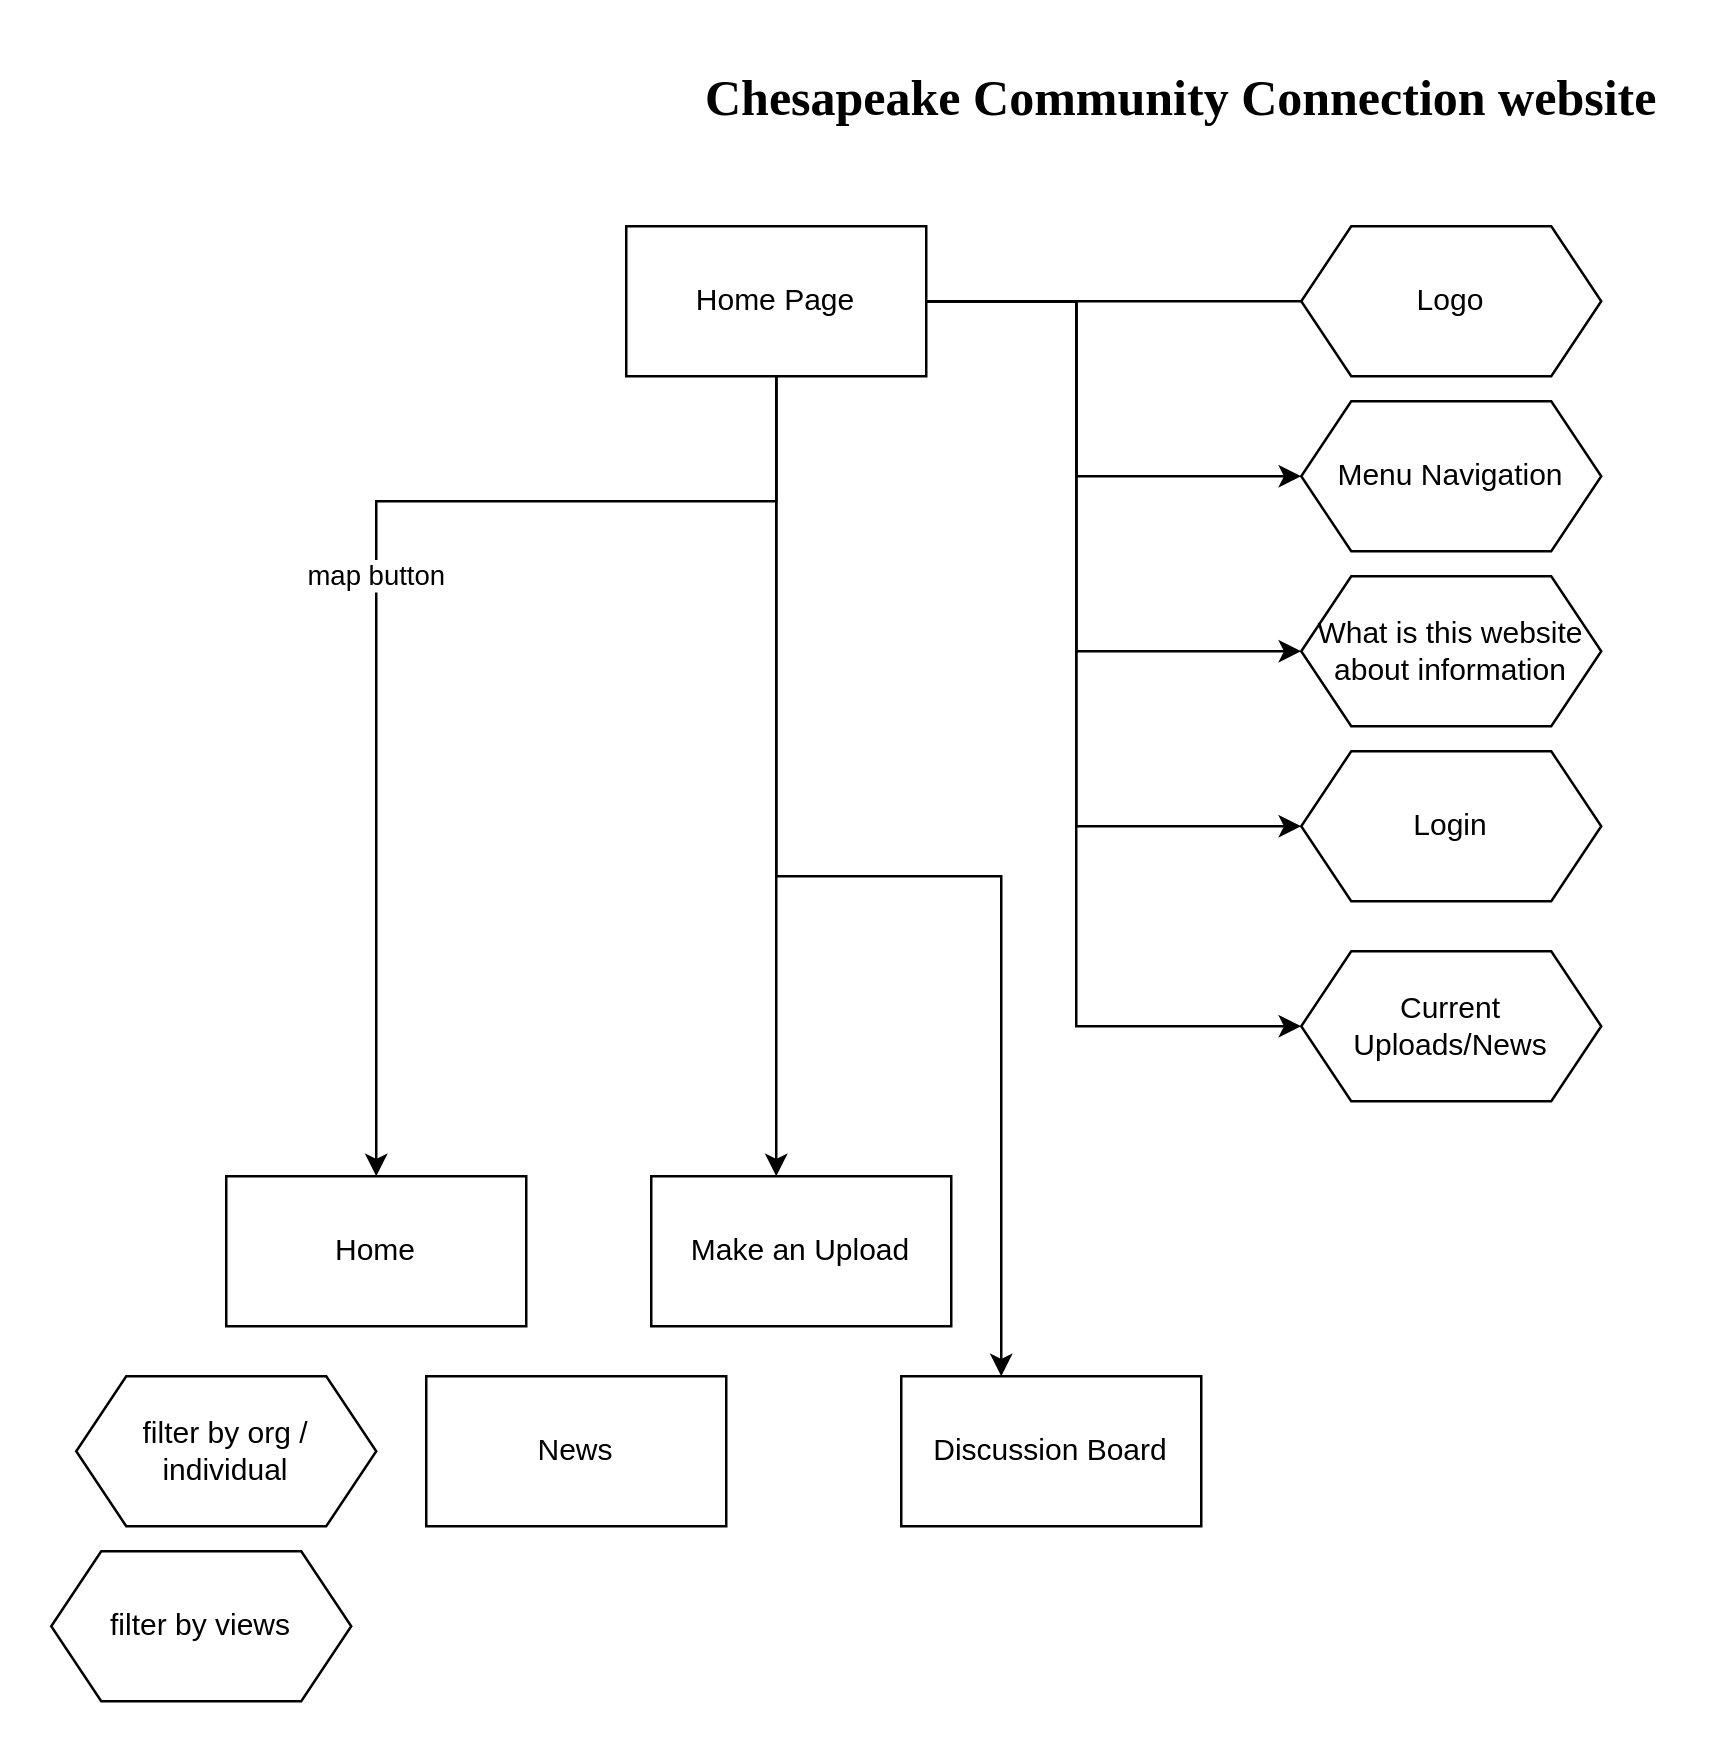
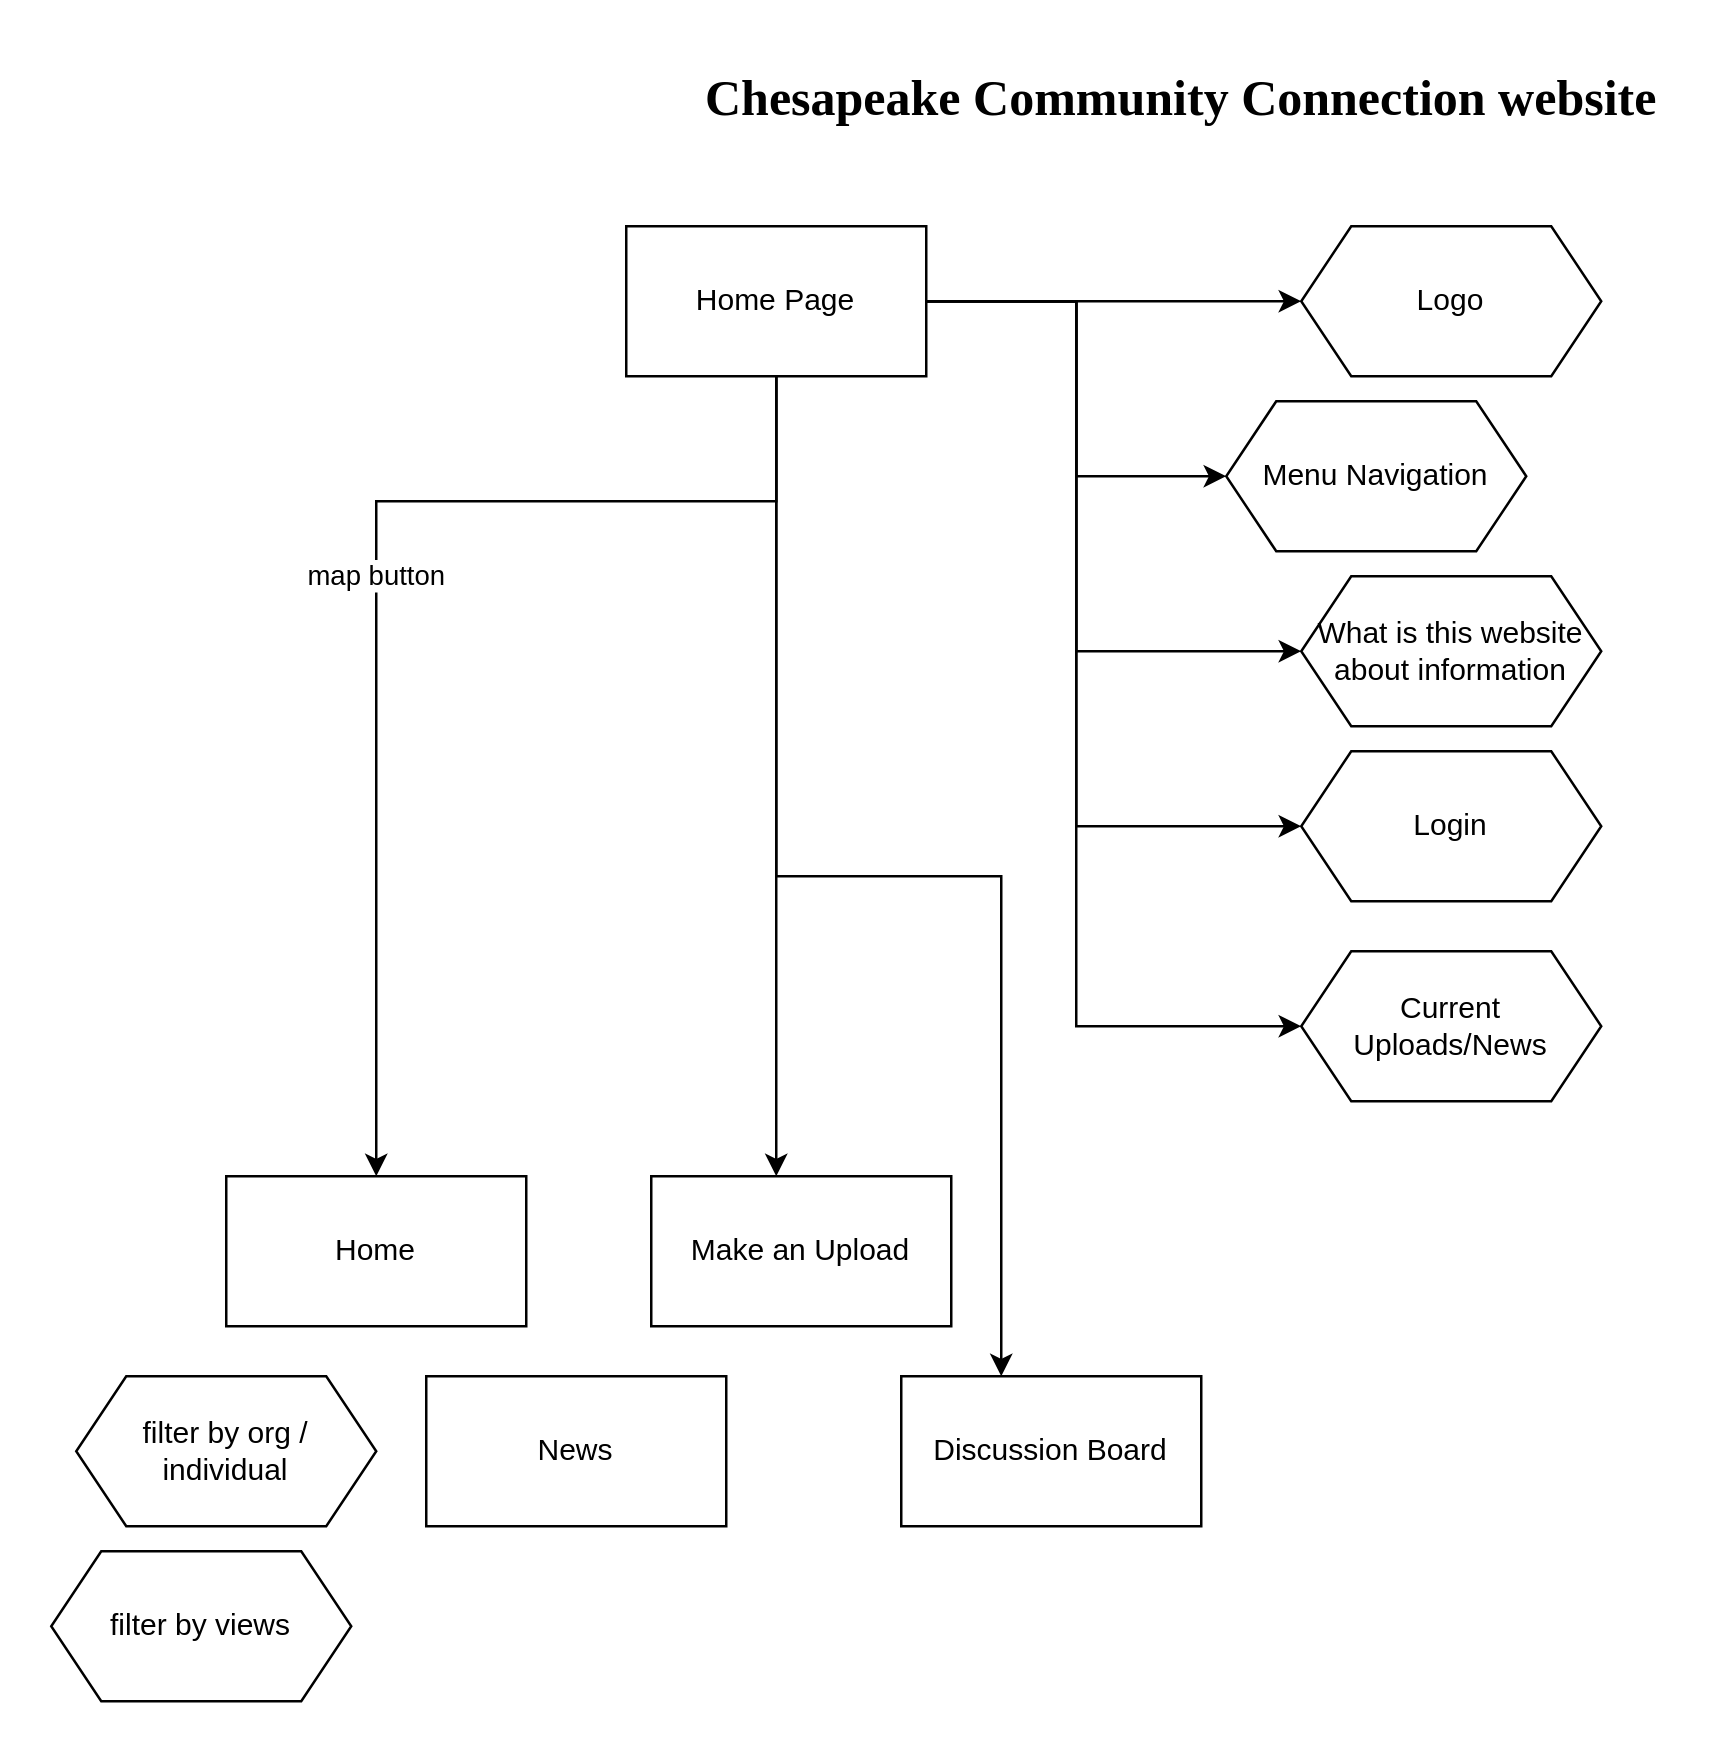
- <mxCell id="2" style="edgeStyle=orthogonalEdgeStyle;rounded=0;orthogonalLoop=1;jettySize=auto;html=1;endArrow=none;" edge="1" parent="1" source="10" target="18"><mxGeometry relative="1" as="geometry" /></mxCell>
+ <mxCell id="2" style="edgeStyle=orthogonalEdgeStyle;rounded=0;orthogonalLoop=1;jettySize=auto;html=1;" edge="1" parent="1" source="10" target="18"><mxGeometry relative="1" as="geometry" /></mxCell>
- <mxCell id="13" value="Menu Navigation" style="rounded=0;whiteSpace=wrap;html=1;shape=hexagon;perimeter=hexagonPerimeter2;fixedSize=1;" vertex="1" parent="1"><mxGeometry x="520" y="160" width="120" height="60" as="geometry" /></mxCell>
+ <mxCell id="13" value="Menu Navigation" style="rounded=0;whiteSpace=wrap;html=1;shape=hexagon;perimeter=hexagonPerimeter2;fixedSize=1;" vertex="1" parent="1"><mxGeometry x="490" y="160" width="120" height="60" as="geometry" /></mxCell>
